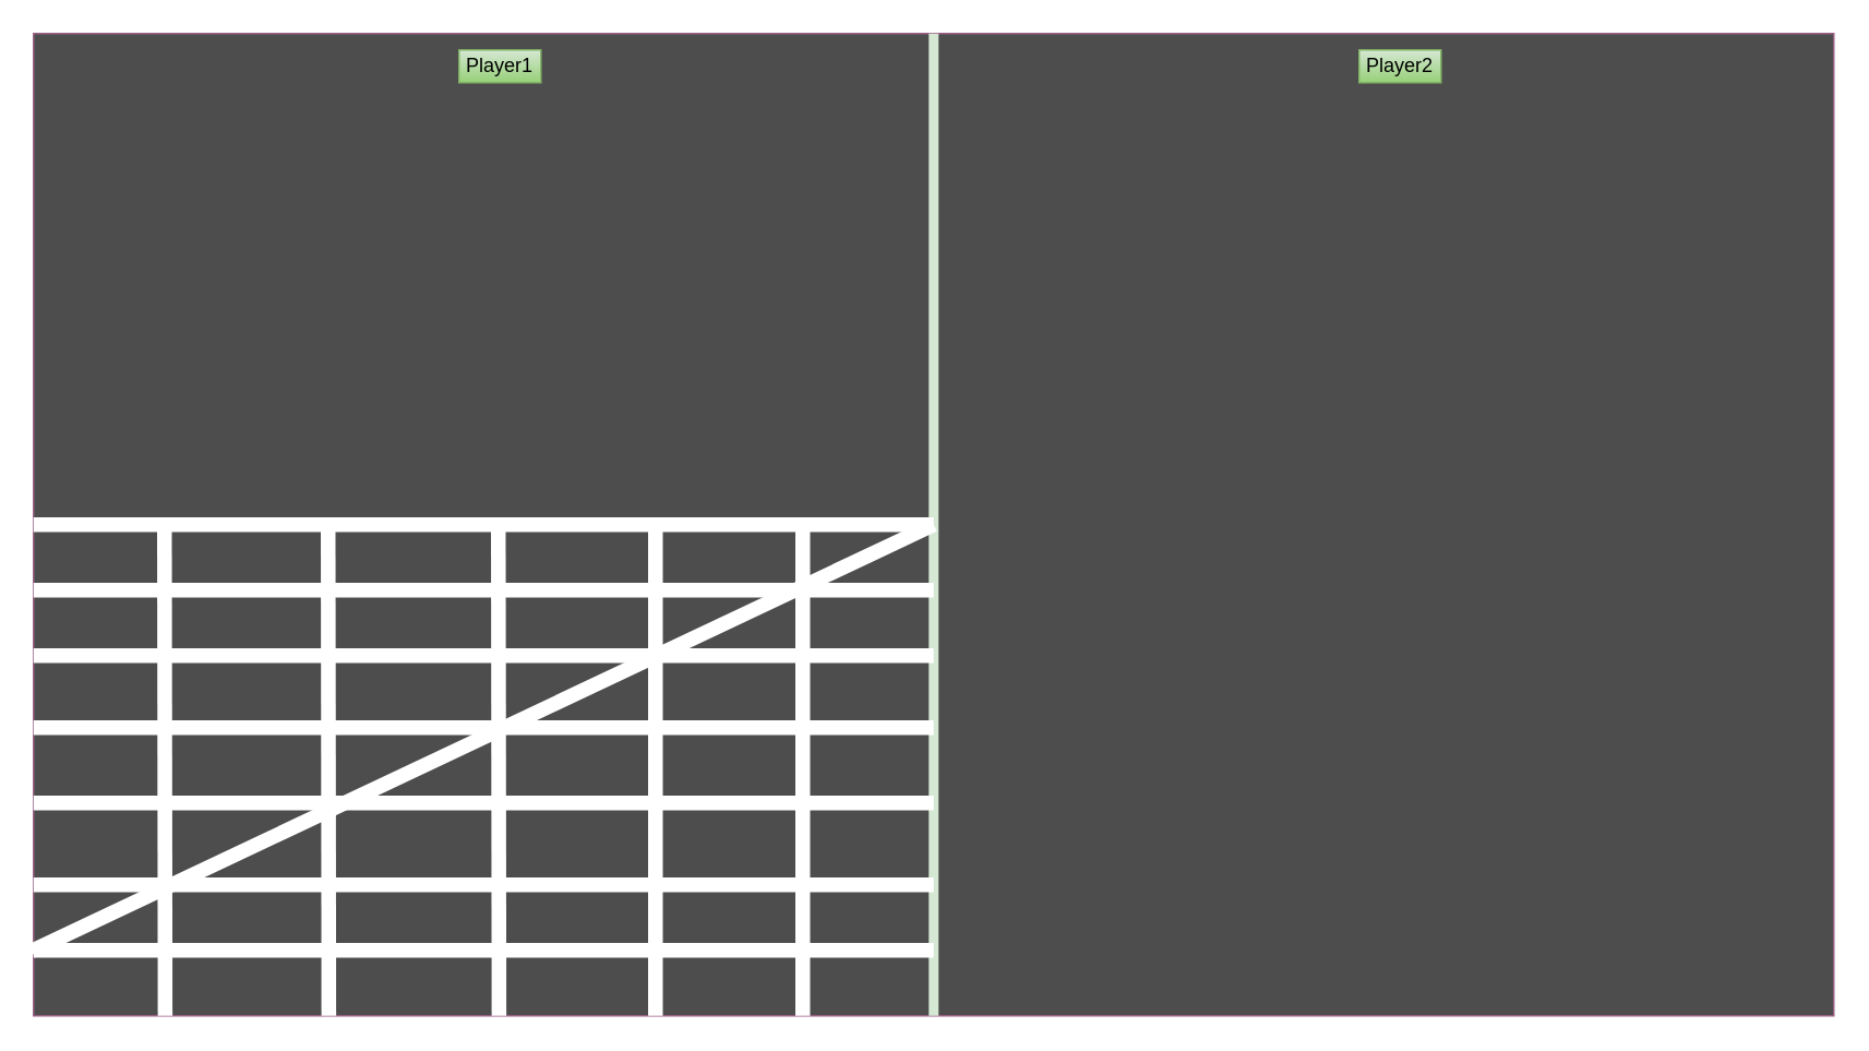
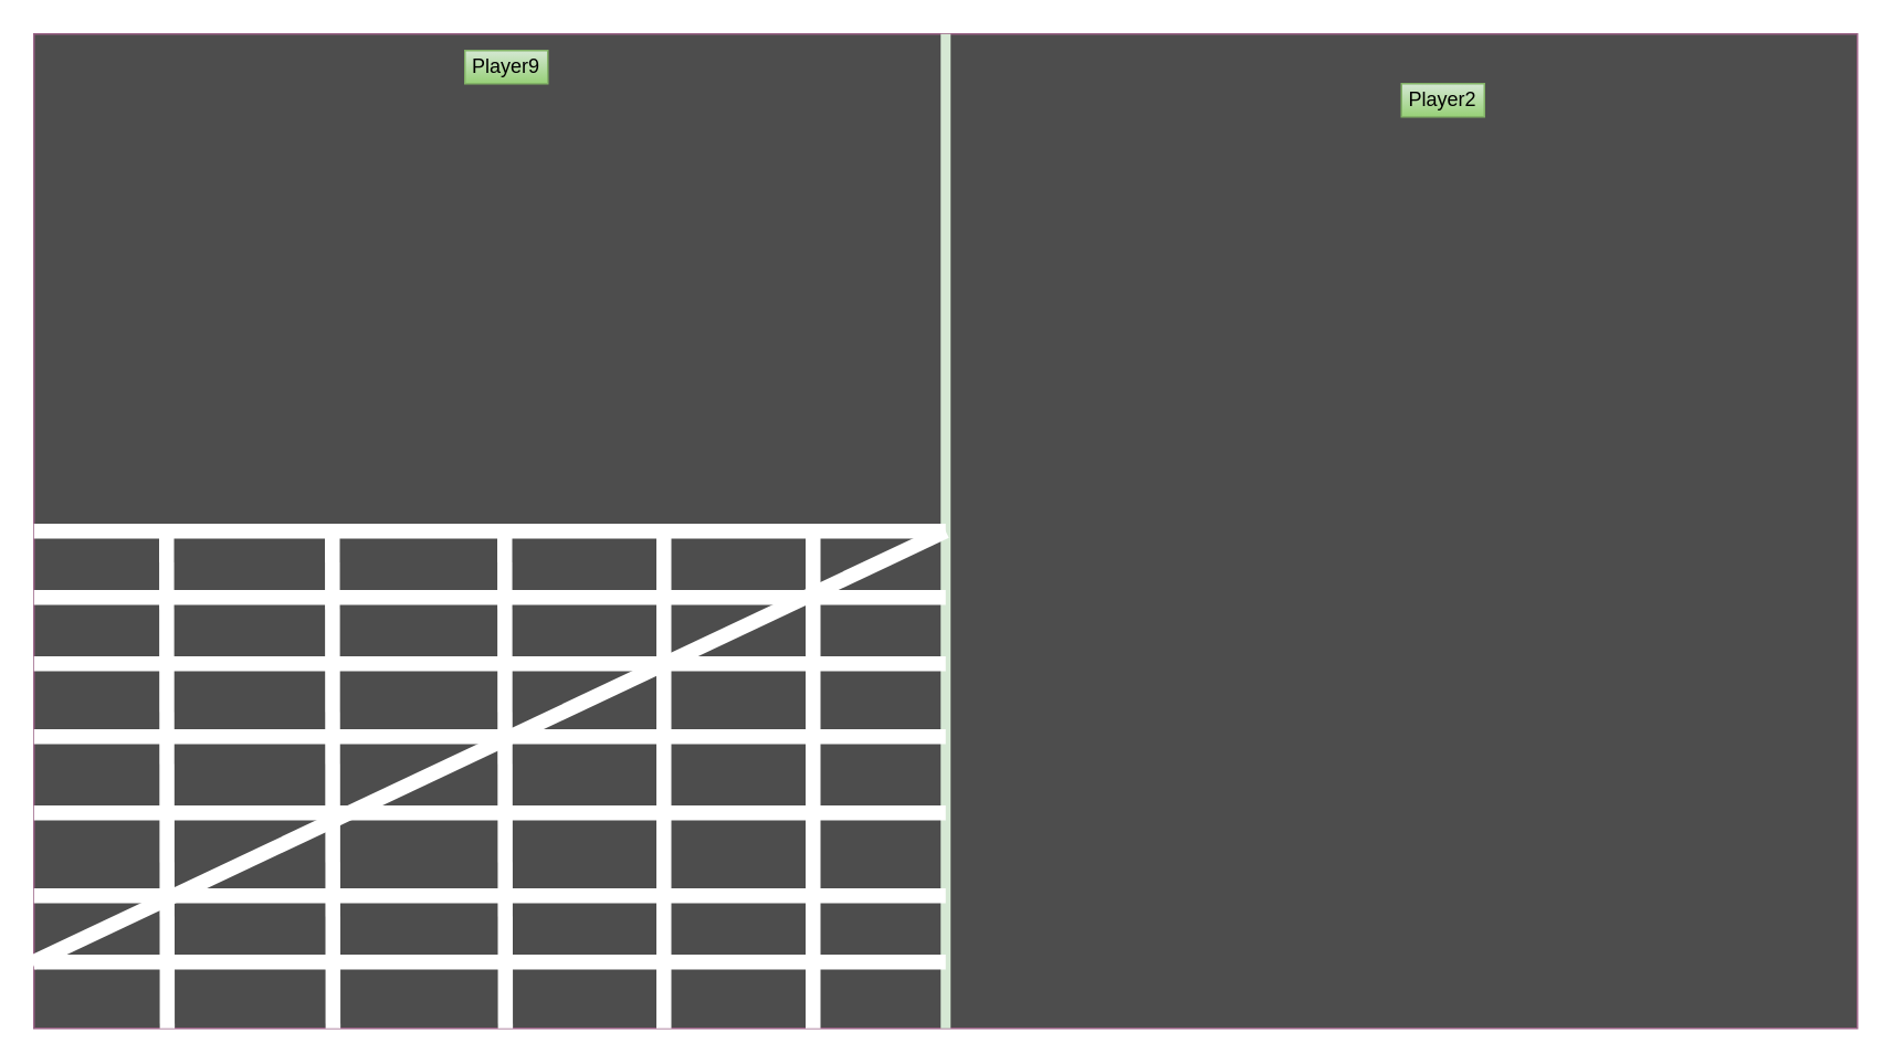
- <mxCell id="4" value="Player1" style="text;html=1;strokeColor=#82b366;fillColor=#d5e8d4;align=center;verticalAlign=middle;whiteSpace=wrap;rounded=0;gradientColor=#97d077;" parent="1" vertex="1"><mxGeometry x="280" y="30" width="50" height="20" as="geometry" /></mxCell>
+ <mxCell id="4" value="Player9" style="text;html=1;strokeColor=#82b366;fillColor=#d5e8d4;align=center;verticalAlign=middle;whiteSpace=wrap;rounded=0;gradientColor=#97d077;" parent="1" vertex="1"><mxGeometry x="280" y="30" width="50" height="20" as="geometry" /></mxCell>
- <mxCell id="5" value="Player2" style="text;html=1;strokeColor=#82b366;fillColor=#d5e8d4;align=center;verticalAlign=middle;whiteSpace=wrap;rounded=0;gradientColor=#97d077;" parent="1" vertex="1"><mxGeometry x="830" y="30" width="50" height="20" as="geometry" /></mxCell>
+ <mxCell id="5" value="Player2" style="text;html=1;strokeColor=#82b366;fillColor=#d5e8d4;align=center;verticalAlign=middle;whiteSpace=wrap;rounded=0;gradientColor=#97d077;" parent="1" vertex="1"><mxGeometry x="845" y="50" width="50" height="20" as="geometry" /></mxCell>
